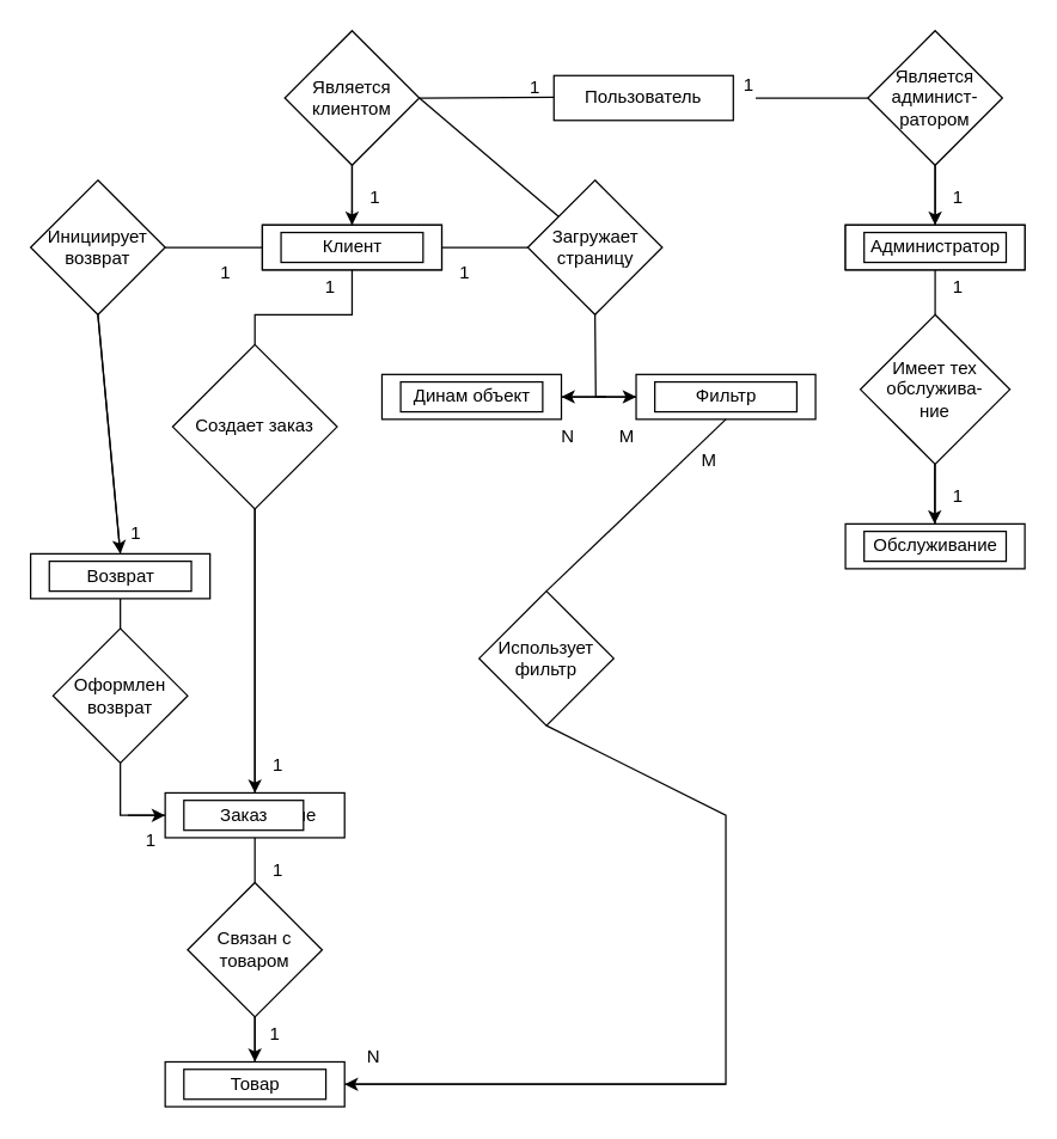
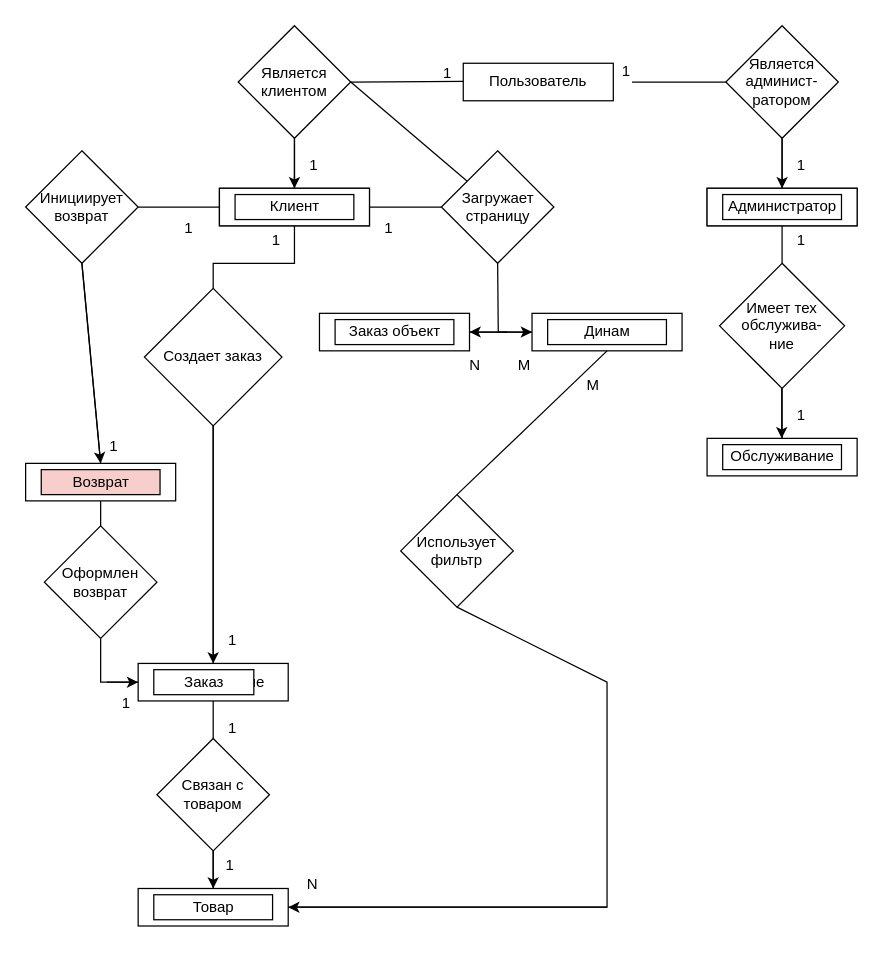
- <mxCell id="29" value="Динам объект" style="rounded=0;whiteSpace=wrap;html=1;" parent="1" vertex="1"><mxGeometry x="267.5" y="255" width="95" height="20" as="geometry" /></mxCell>
+ <mxCell id="29" value="Заказ объект" style="rounded=0;whiteSpace=wrap;html=1;" parent="1" vertex="1"><mxGeometry x="267.5" y="255" width="95" height="20" as="geometry" /></mxCell>
- <mxCell id="26" value="Фильтр" style="rounded=0;whiteSpace=wrap;html=1;" parent="1" vertex="1"><mxGeometry x="437.5" y="255" width="95" height="20" as="geometry" /></mxCell>
+ <mxCell id="26" value="Динам" style="rounded=0;whiteSpace=wrap;html=1;" parent="1" vertex="1"><mxGeometry x="437.5" y="255" width="95" height="20" as="geometry" /></mxCell>
- <mxCell id="35" value="Возврат" style="rounded=0;whiteSpace=wrap;html=1;" parent="1" vertex="1"><mxGeometry x="32.5" y="375" width="95" height="20" as="geometry" /></mxCell>
+ <mxCell id="35" value="Возврат" style="rounded=0;whiteSpace=wrap;html=1;fillColor=#f8cecc;" parent="1" vertex="1"><mxGeometry x="32.5" y="375" width="95" height="20" as="geometry" /></mxCell>
